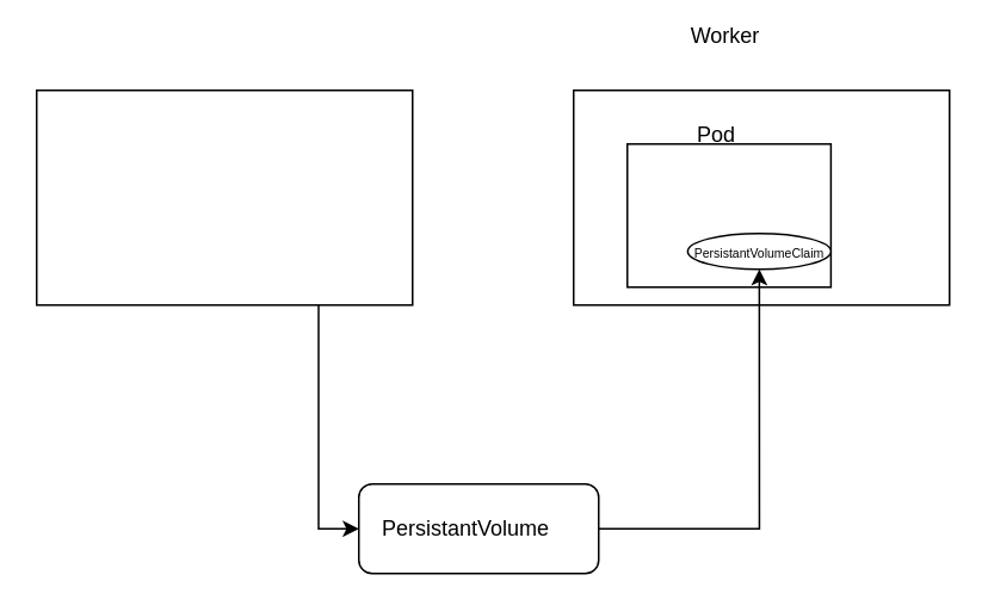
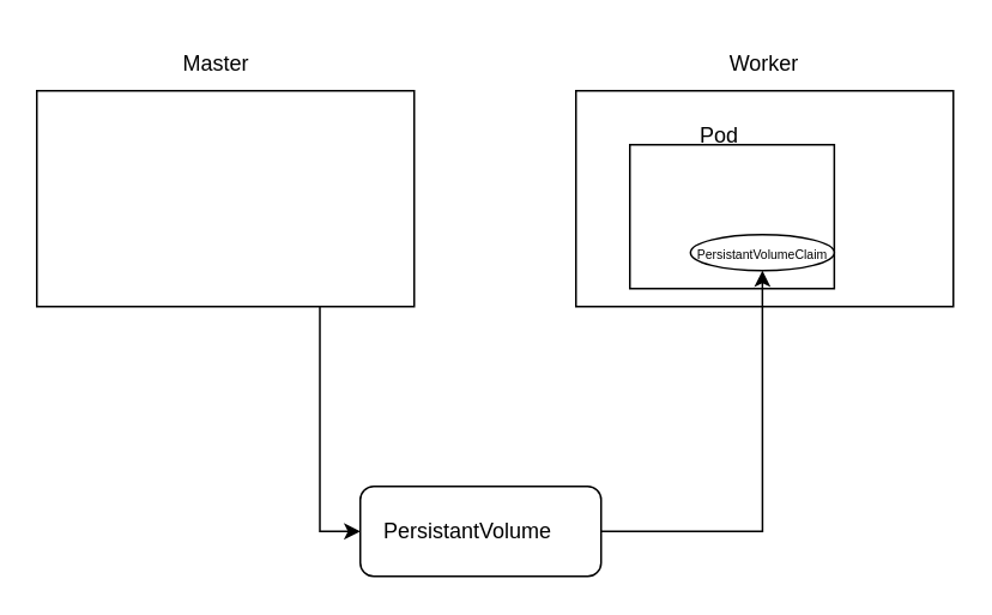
- <mxCell id="8" value="Worker" style="text;strokeColor=none;align=center;fillColor=none;html=1;verticalAlign=middle;whiteSpace=wrap;rounded=0;" vertex="1" parent="1"><mxGeometry x="375" y="5" width="60" height="30" as="geometry" /></mxCell>
+ <mxCell id="8" value="Worker" style="text;strokeColor=none;align=center;fillColor=none;html=1;verticalAlign=middle;whiteSpace=wrap;rounded=0;" vertex="1" parent="1"><mxGeometry x="395" y="20" width="60" height="30" as="geometry" /></mxCell>
+ <mxCell id="7" value="Master" style="text;strokeColor=none;align=center;fillColor=none;html=1;verticalAlign=middle;whiteSpace=wrap;rounded=0;" vertex="1" parent="1"><mxGeometry x="90" y="20" width="60" height="30" as="geometry" /></mxCell>
